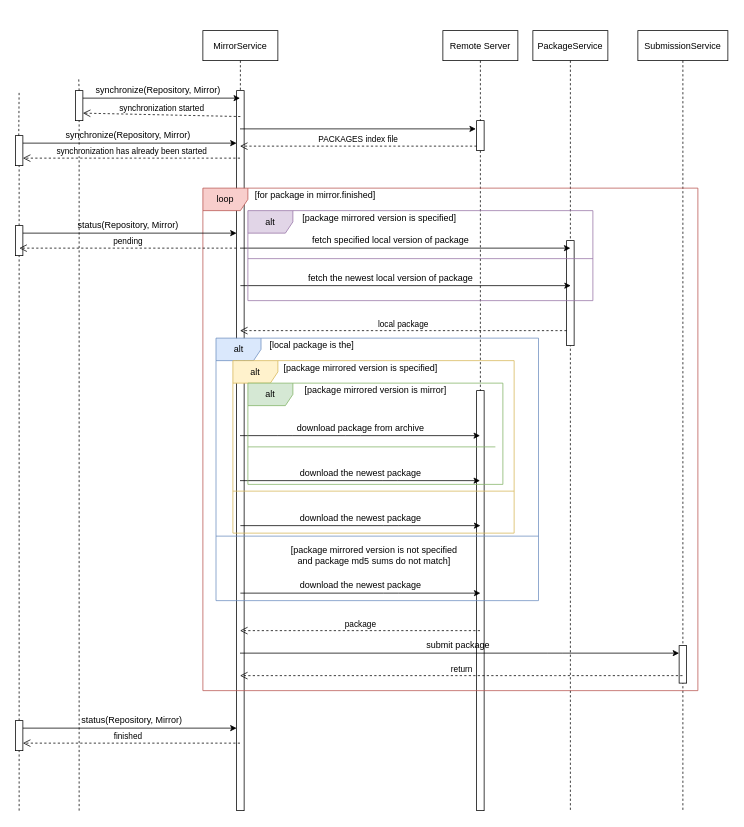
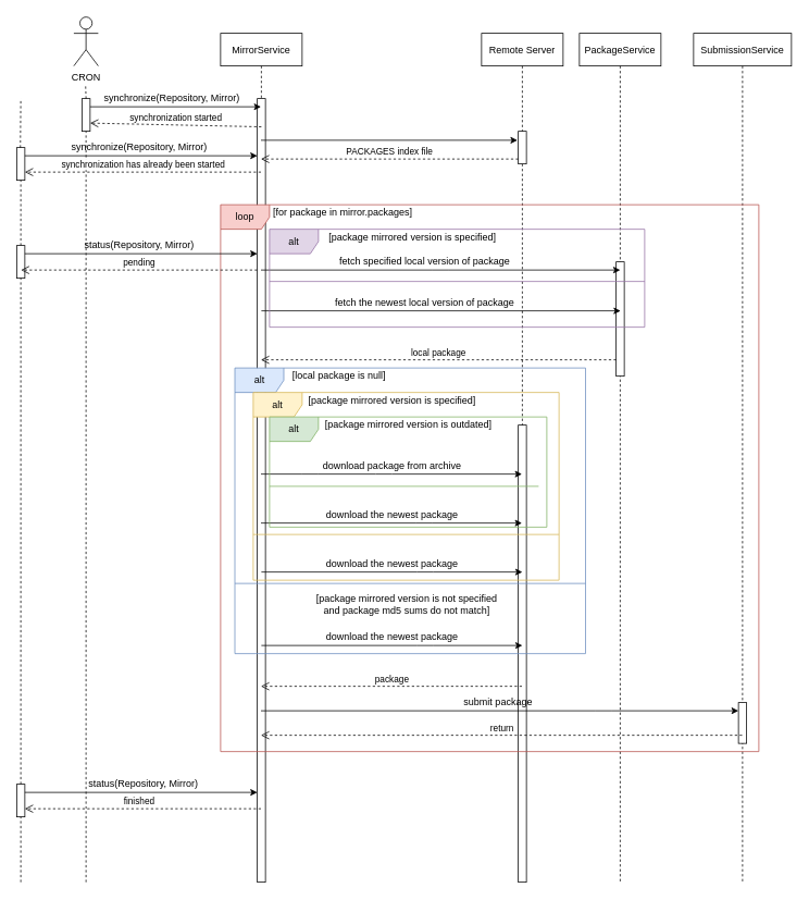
+ <mxCell id="2" value="&lt;div&gt;CRON&lt;/div&gt;" style="shape=umlActor;verticalLabelPosition=bottom;verticalAlign=top;html=1;outlineConnect=0;" vertex="1" parent="1"><mxGeometry x="90" y="20" width="30" height="60" as="geometry" /></mxCell>
- <mxCell id="44" value="[for package in mirror.finished]" style="text;html=1;strokeColor=none;fillColor=none;align=center;verticalAlign=middle;whiteSpace=wrap;rounded=0;" vertex="1" parent="1"><mxGeometry x="320" y="250" width="200" height="20" as="geometry" /></mxCell>
+ <mxCell id="44" value="[for package in mirror.packages]" style="text;html=1;strokeColor=none;fillColor=none;align=center;verticalAlign=middle;whiteSpace=wrap;rounded=0;" vertex="1" parent="1"><mxGeometry x="320" y="250" width="200" height="20" as="geometry" /></mxCell>
- <mxCell id="51" value="[local package is the]" style="text;html=1;align=center;verticalAlign=middle;resizable=0;points=[];autosize=1;" vertex="1" parent="1"><mxGeometry x="350" y="450" width="130" height="20" as="geometry" /></mxCell>
+ <mxCell id="51" value="[local package is null]" style="text;html=1;align=center;verticalAlign=middle;resizable=0;points=[];autosize=1;" vertex="1" parent="1"><mxGeometry x="350" y="450" width="130" height="20" as="geometry" /></mxCell>
- <mxCell id="53" value="[package mirrored version is mirror]" style="text;html=1;align=center;verticalAlign=middle;resizable=0;points=[];autosize=1;" vertex="1" parent="1"><mxGeometry x="390" y="510" width="220" height="20" as="geometry" /></mxCell>
+ <mxCell id="53" value="[package mirrored version is outdated]" style="text;html=1;align=center;verticalAlign=middle;resizable=0;points=[];autosize=1;" vertex="1" parent="1"><mxGeometry x="390" y="510" width="220" height="20" as="geometry" /></mxCell>
